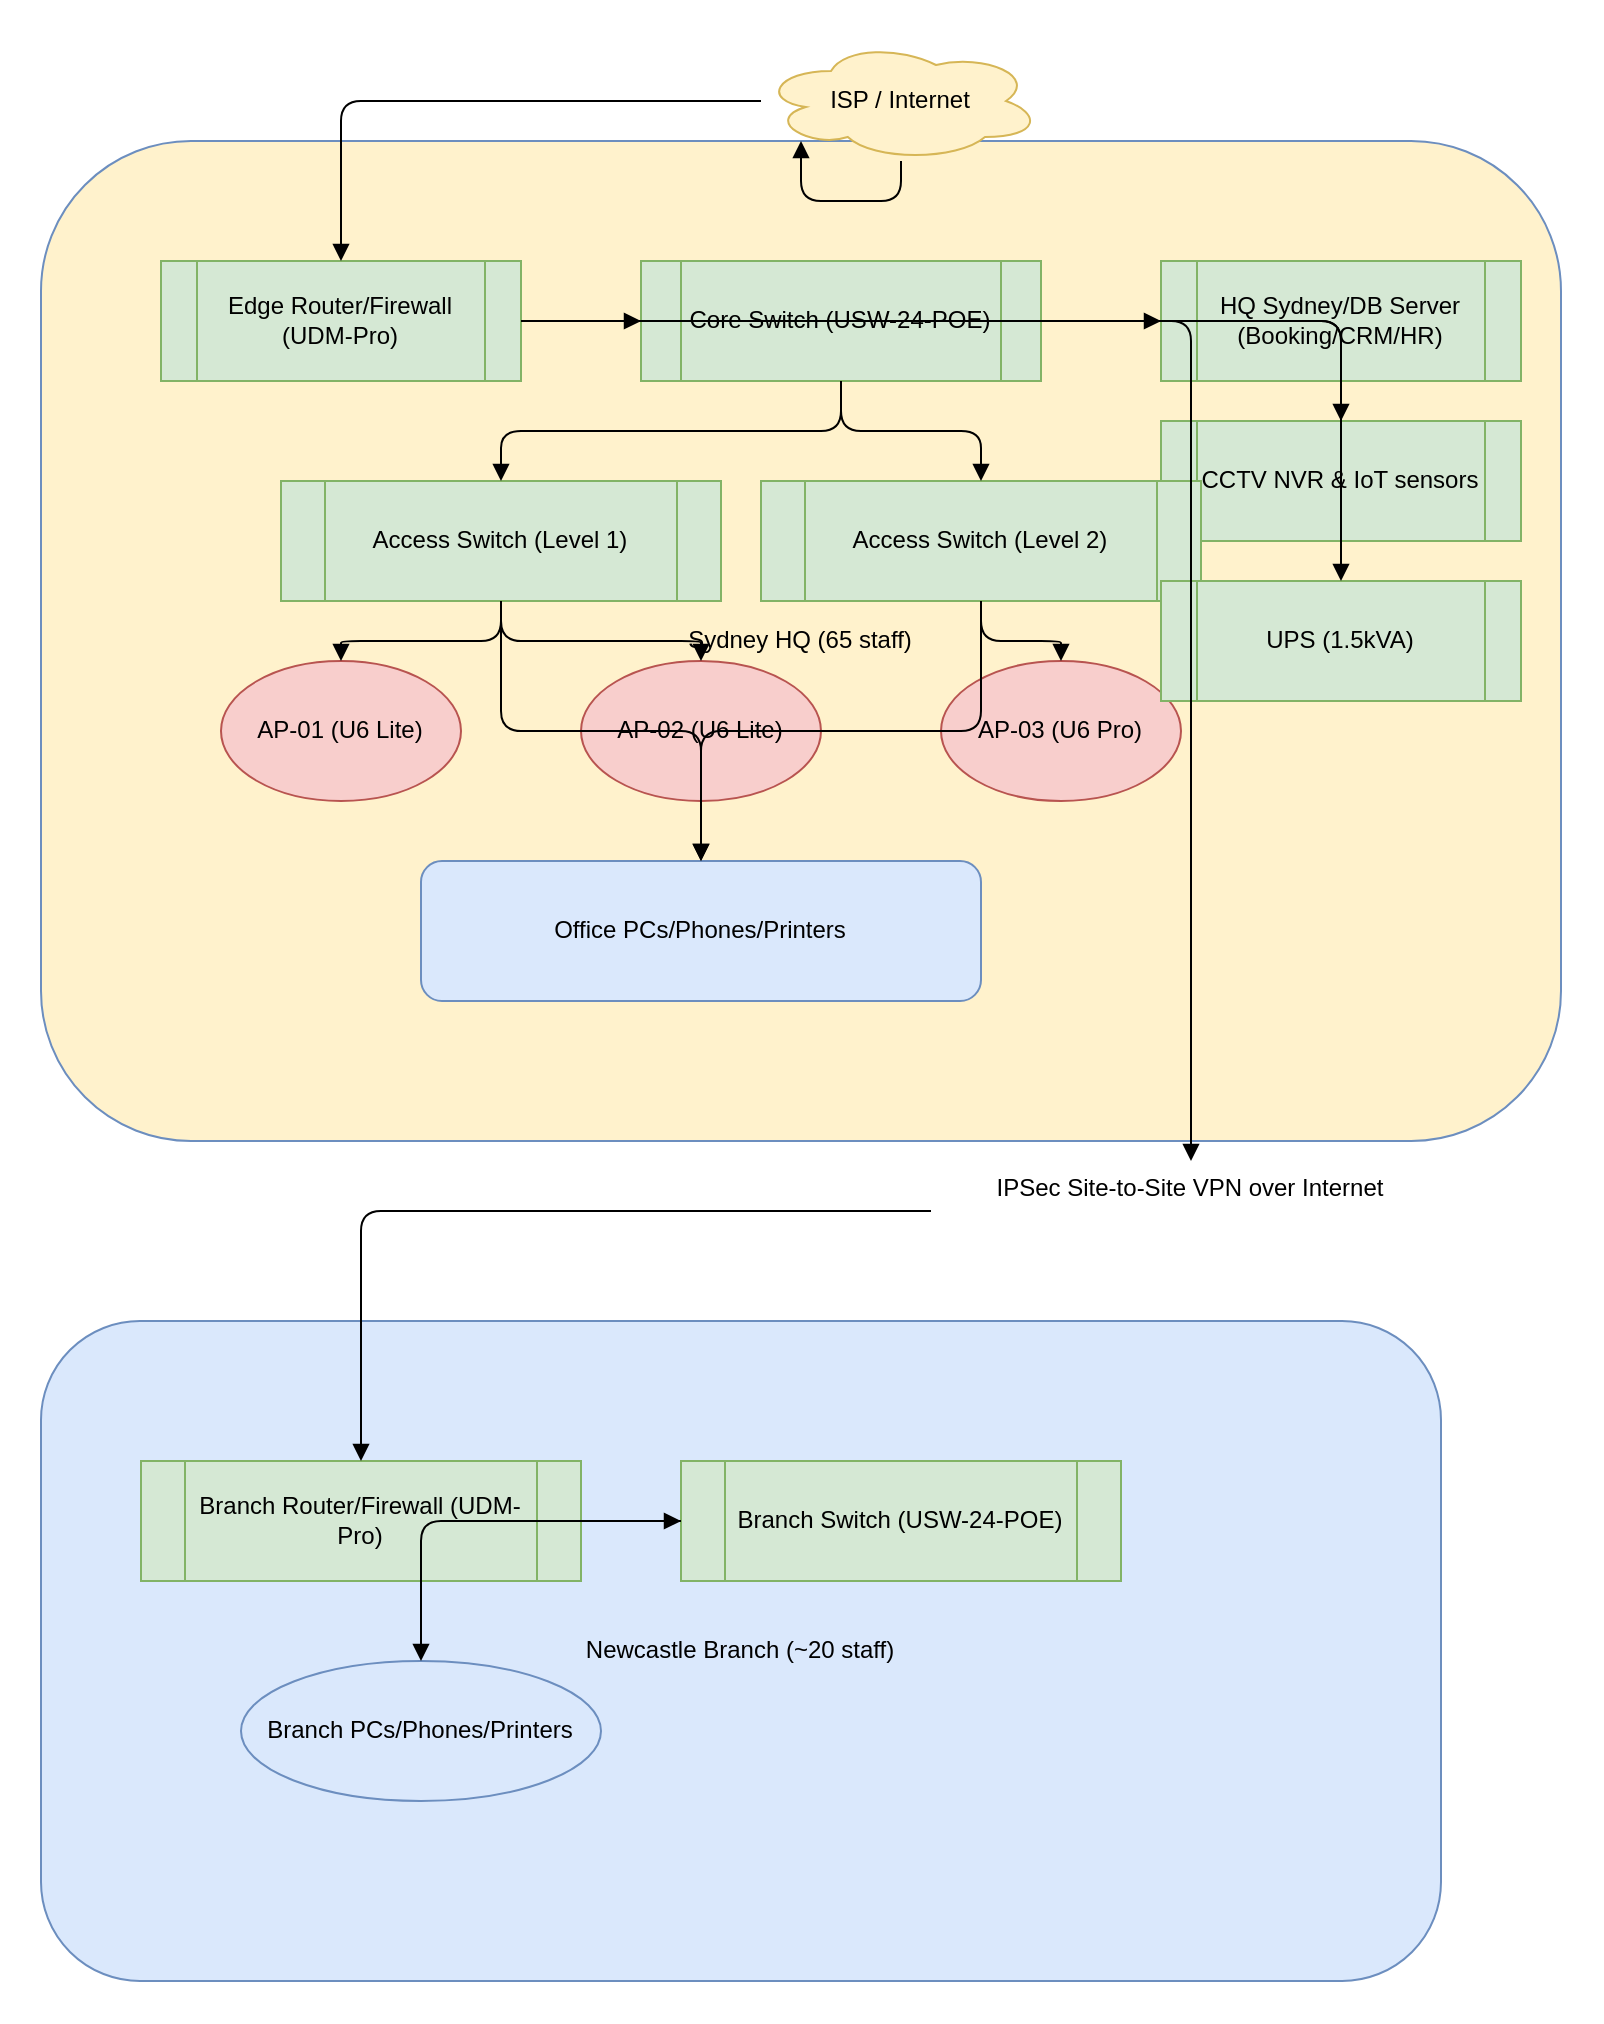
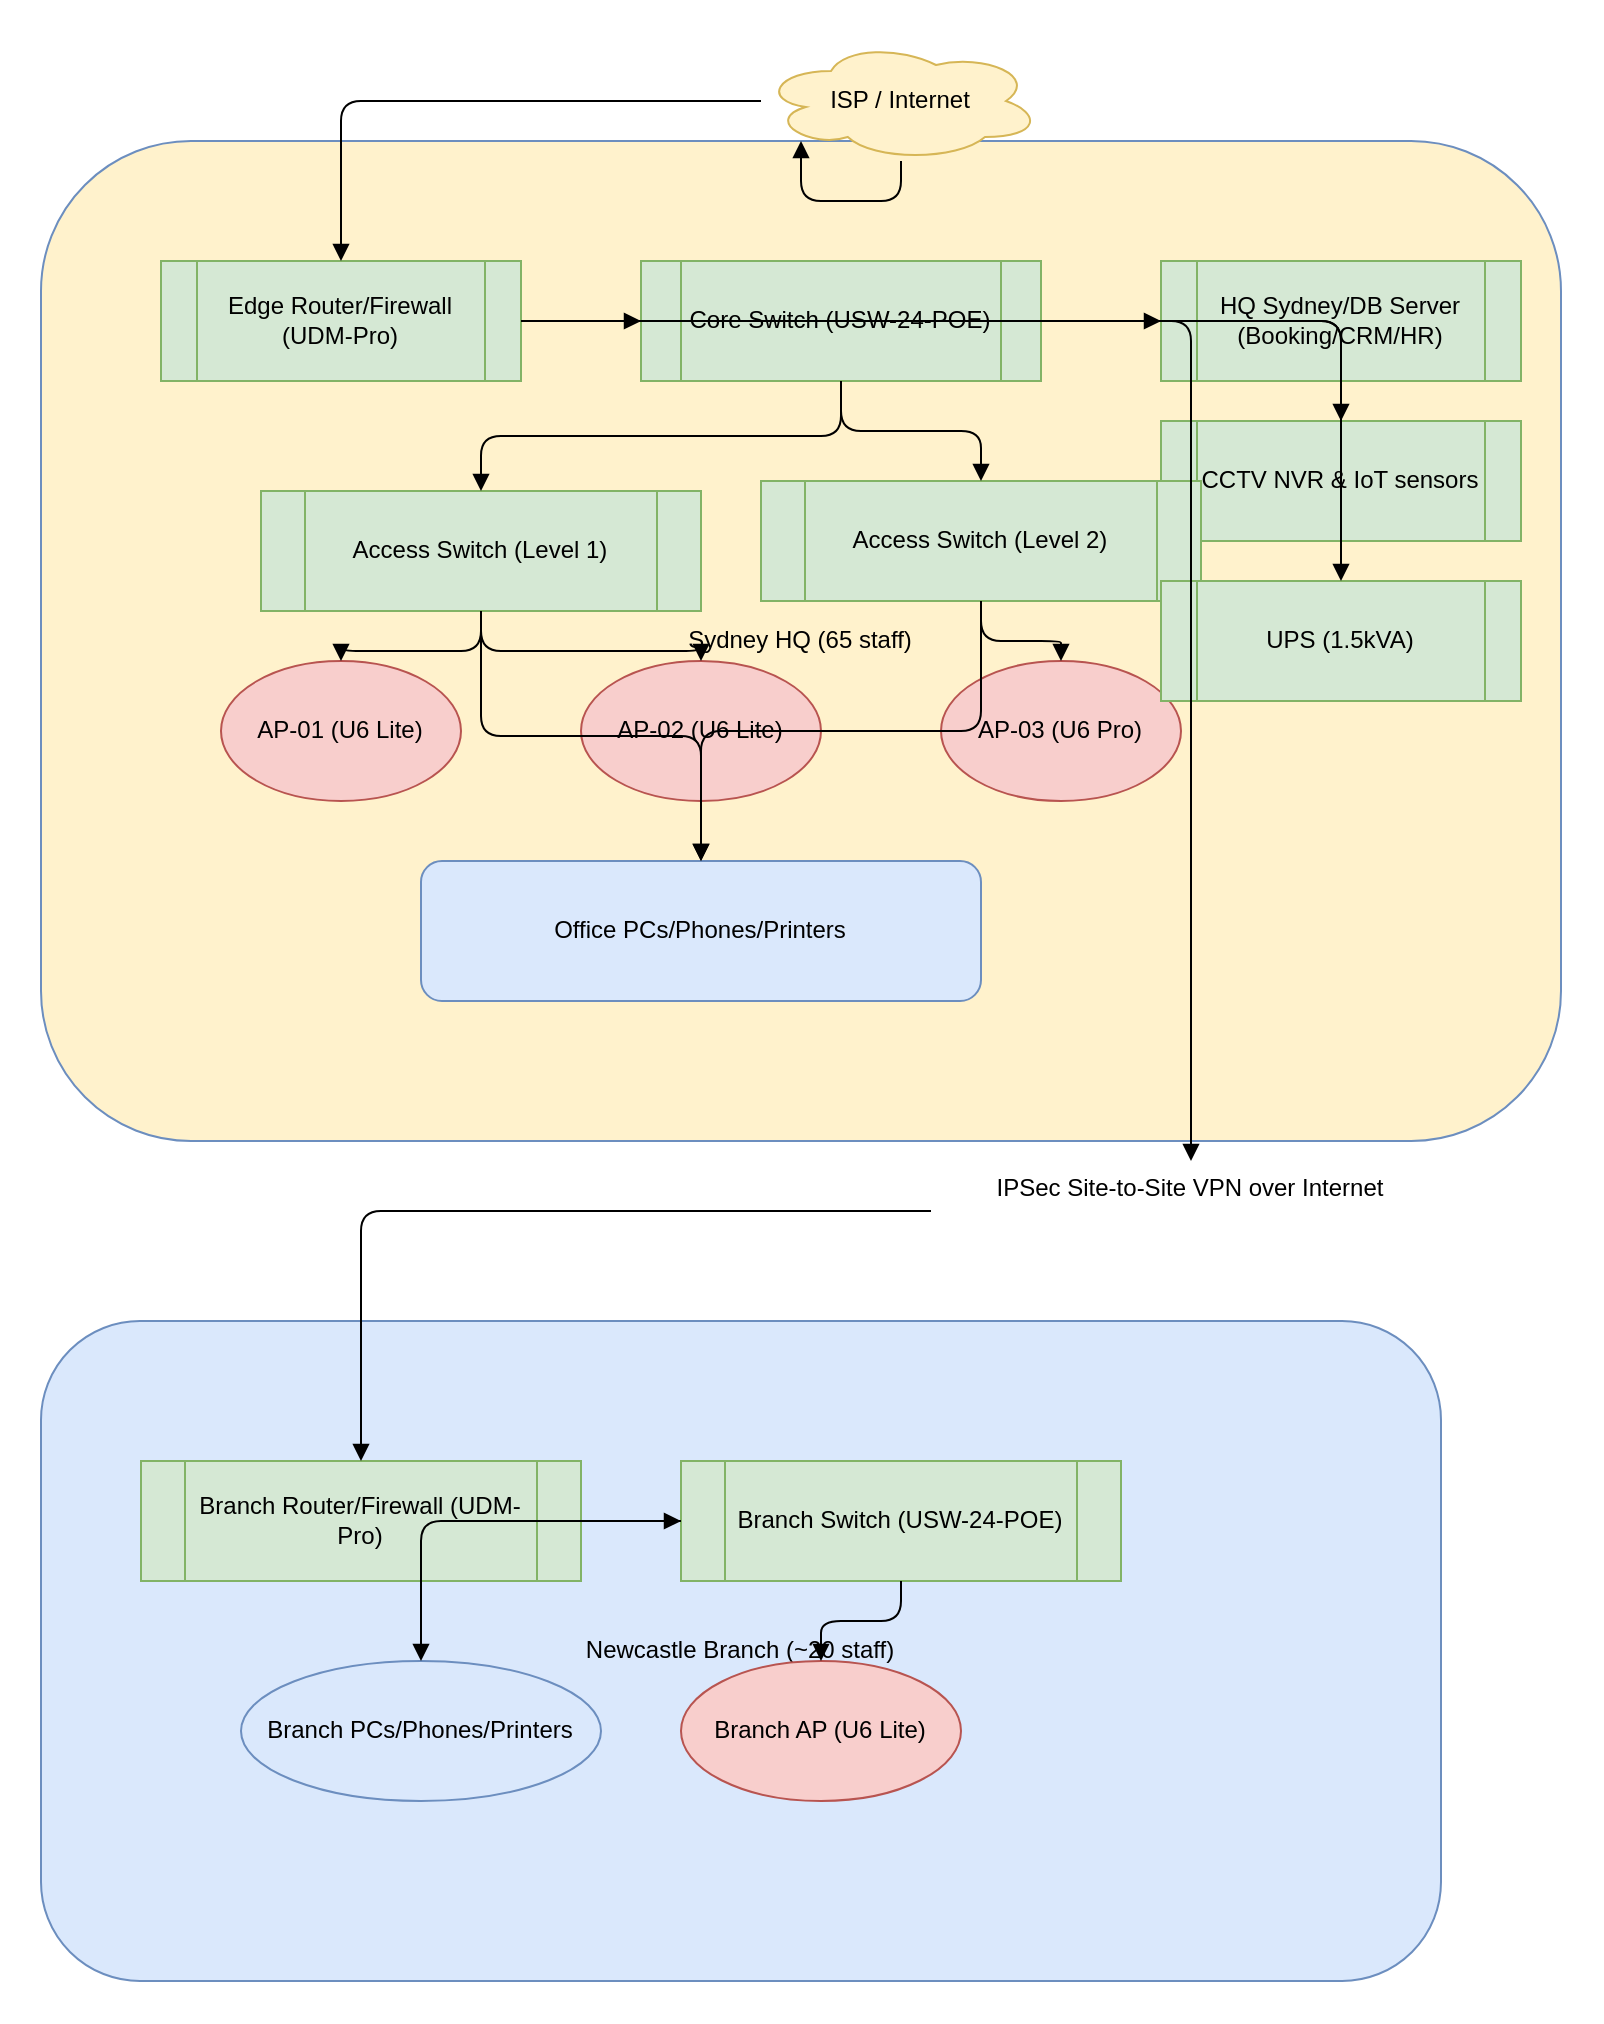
- <mxCell id="13" value="Access Switch (Level 1)" style="shape=process;whiteSpace=wrap;html=1;fillColor=#d5e8d4;strokeColor=#82b366;" vertex="1" parent="1"><mxGeometry x="140" y="240" width="220" height="60" as="geometry" /></mxCell>
+ <mxCell id="13" value="Access Switch (Level 1)" style="shape=process;whiteSpace=wrap;html=1;fillColor=#d5e8d4;strokeColor=#82b366;" vertex="1" parent="1"><mxGeometry x="130" y="245" width="220" height="60" as="geometry" /></mxCell>
+ <mxCell id="34" style="edgeStyle=orthogonalEdgeStyle;rounded=1;orthogonalLoop=1;jettySize=auto;html=1;endArrow=block" edge="1" parent="1" source="30" target="31"><mxGeometry relative="1" as="geometry" /></mxCell>
+ <mxCell id="31" value="Branch AP (U6 Lite)" style="shape=ellipse;whiteSpace=wrap;html=1;fillColor=#f8cecc;strokeColor=#b85450;" vertex="1" parent="1"><mxGeometry x="340" y="830" width="140" height="70" as="geometry" /></mxCell>
